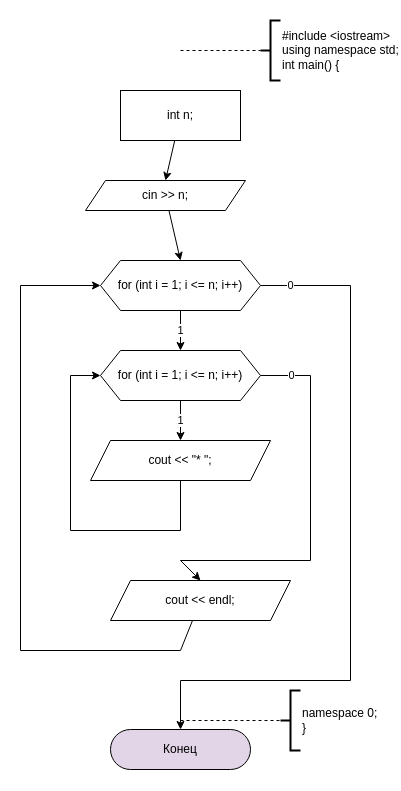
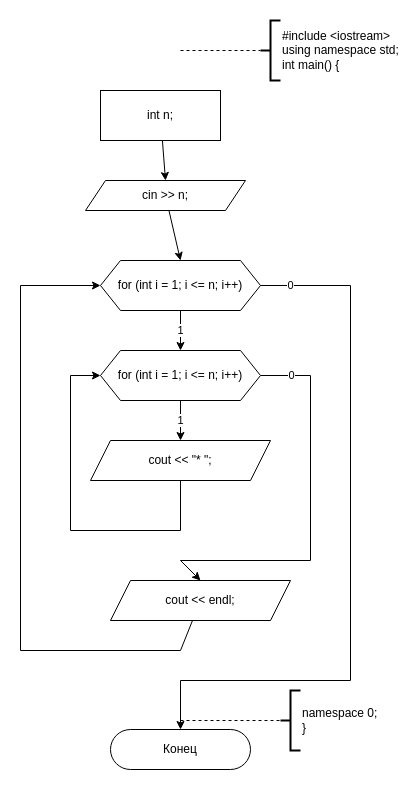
- <mxCell id="3" value="int n;" style="rounded=0;whiteSpace=wrap;html=1;" parent="1" vertex="1"><mxGeometry x="120" y="90" width="120" height="50" as="geometry" /></mxCell>
+ <mxCell id="3" value="int n;" style="rounded=0;whiteSpace=wrap;html=1;" parent="1" vertex="1"><mxGeometry x="100" y="90" width="120" height="50" as="geometry" /></mxCell>
- <mxCell id="6" value="Конец" style="rounded=1;whiteSpace=wrap;html=1;arcSize=50;fillColor=#e1d5e7;" parent="1" vertex="1"><mxGeometry x="110" y="729" width="140" height="40" as="geometry" /></mxCell>
+ <mxCell id="6" value="Конец" style="rounded=1;whiteSpace=wrap;html=1;arcSize=50;" parent="1" vertex="1"><mxGeometry x="110" y="729" width="140" height="40" as="geometry" /></mxCell>
